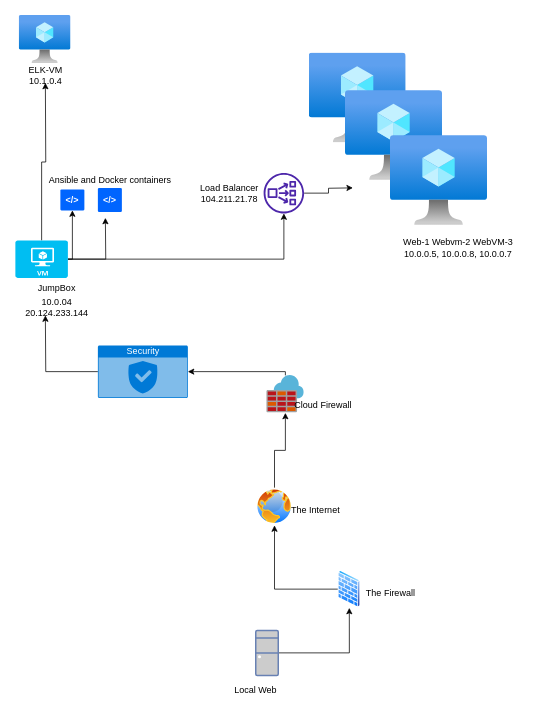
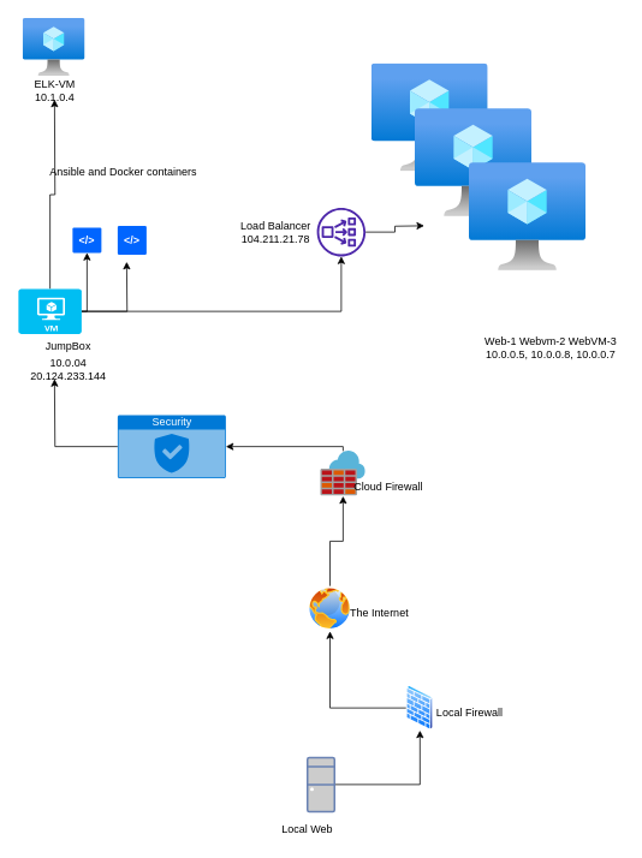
- <mxCell id="33" value="Ansible and Docker containers" style="text;html=1;align=center;verticalAlign=middle;resizable=0;points=[];autosize=1;strokeColor=none;fillColor=none;fontSize=12;" parent="1" vertex="1"><mxGeometry x="56" y="230" width="180" height="20" as="geometry" /></mxCell>
+ <mxCell id="33" value="Ansible and Docker containers" style="text;html=1;align=center;verticalAlign=middle;resizable=0;points=[];autosize=1;strokeColor=none;fillColor=none;fontSize=12;" parent="1" vertex="1"><mxGeometry x="46" y="180" width="180" height="20" as="geometry" /></mxCell>
- <mxCell id="28" value="Web-1 Webvm-2 WebVM-3&lt;br&gt;10.0.0.5, 10.0.0.8, 10.0.0.7" style="text;html=1;align=center;verticalAlign=middle;resizable=0;points=[];autosize=1;strokeColor=none;fillColor=none;fontSize=12;" parent="1" vertex="1"><mxGeometry x="530" y="315" width="160" height="30" as="geometry" /></mxCell>
+ <mxCell id="28" value="Web-1 Webvm-2 WebVM-3&lt;br&gt;10.0.0.5, 10.0.0.8, 10.0.0.7" style="text;html=1;align=center;verticalAlign=middle;resizable=0;points=[];autosize=1;strokeColor=none;fillColor=none;fontSize=12;" parent="1" vertex="1"><mxGeometry x="530" y="370" width="160" height="30" as="geometry" /></mxCell>
- <mxCell id="13" value="The Firewall" style="text;html=1;align=center;verticalAlign=middle;resizable=0;points=[];autosize=1;strokeColor=none;fillColor=none;" parent="1" vertex="1"><mxGeometry x="475" y="780" width="90" height="20" as="geometry" /></mxCell>
+ <mxCell id="13" value="Local Firewall" style="text;html=1;align=center;verticalAlign=middle;resizable=0;points=[];autosize=1;strokeColor=none;fillColor=none;" parent="1" vertex="1"><mxGeometry x="475" y="780" width="90" height="20" as="geometry" /></mxCell>
